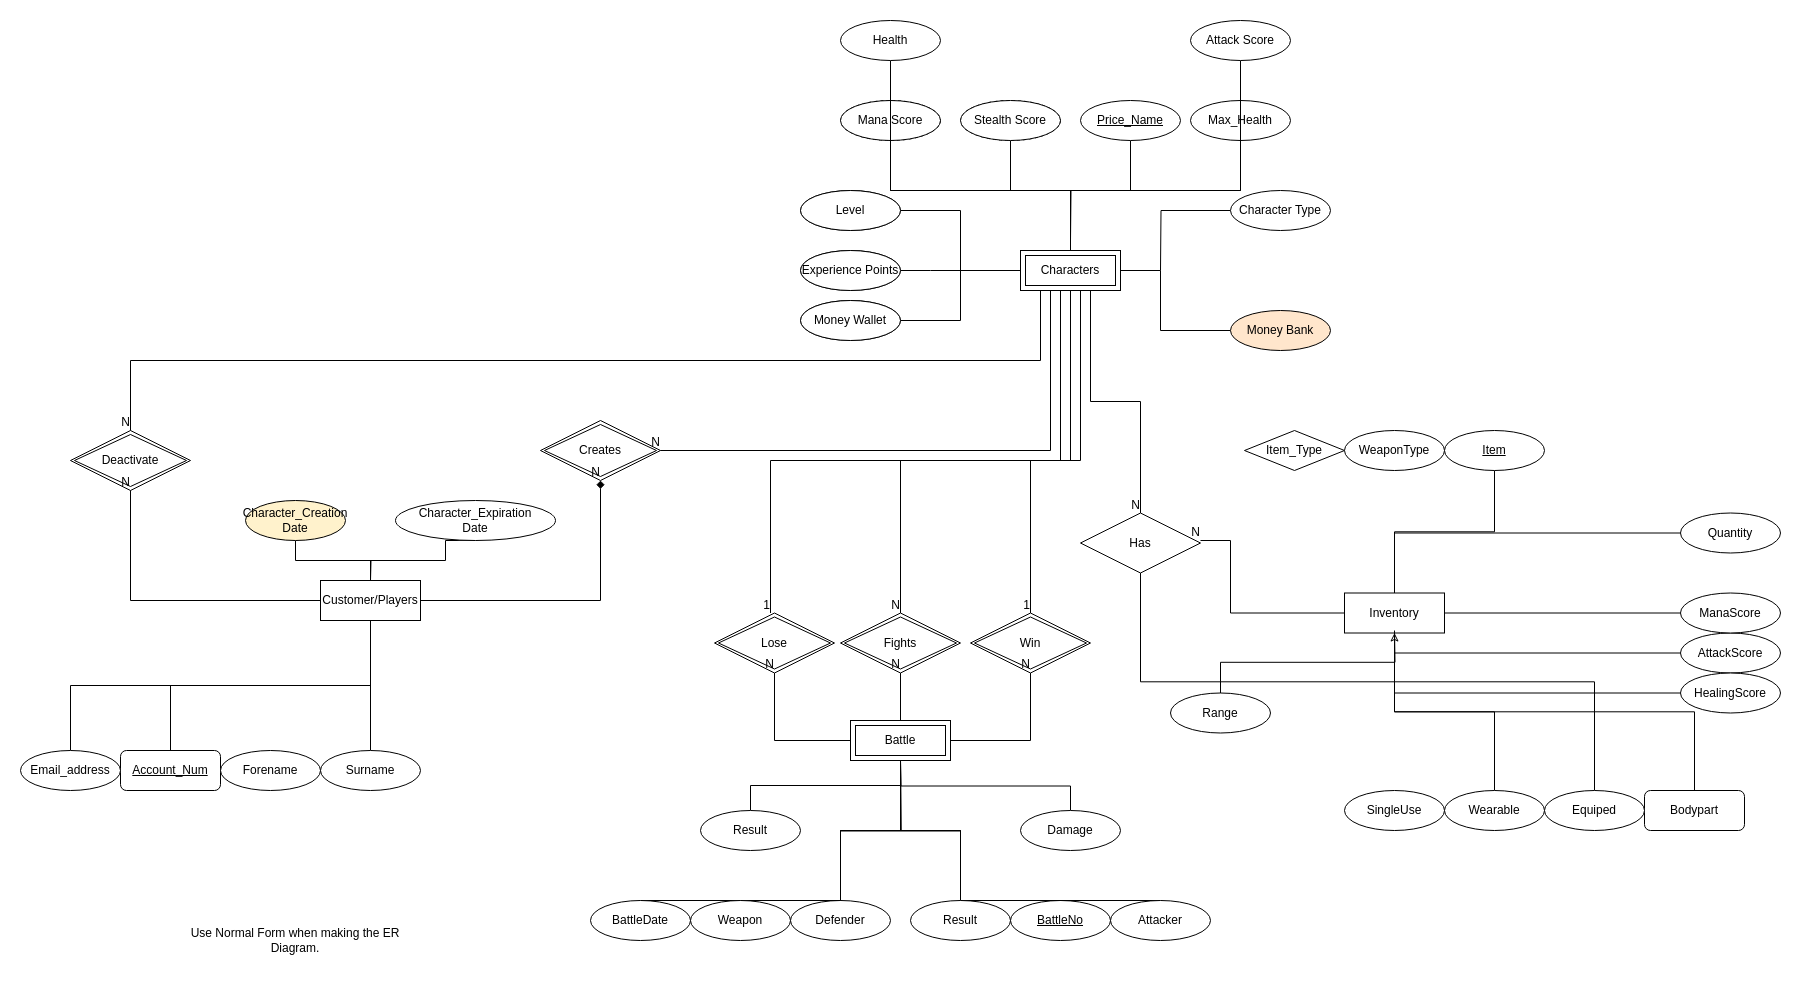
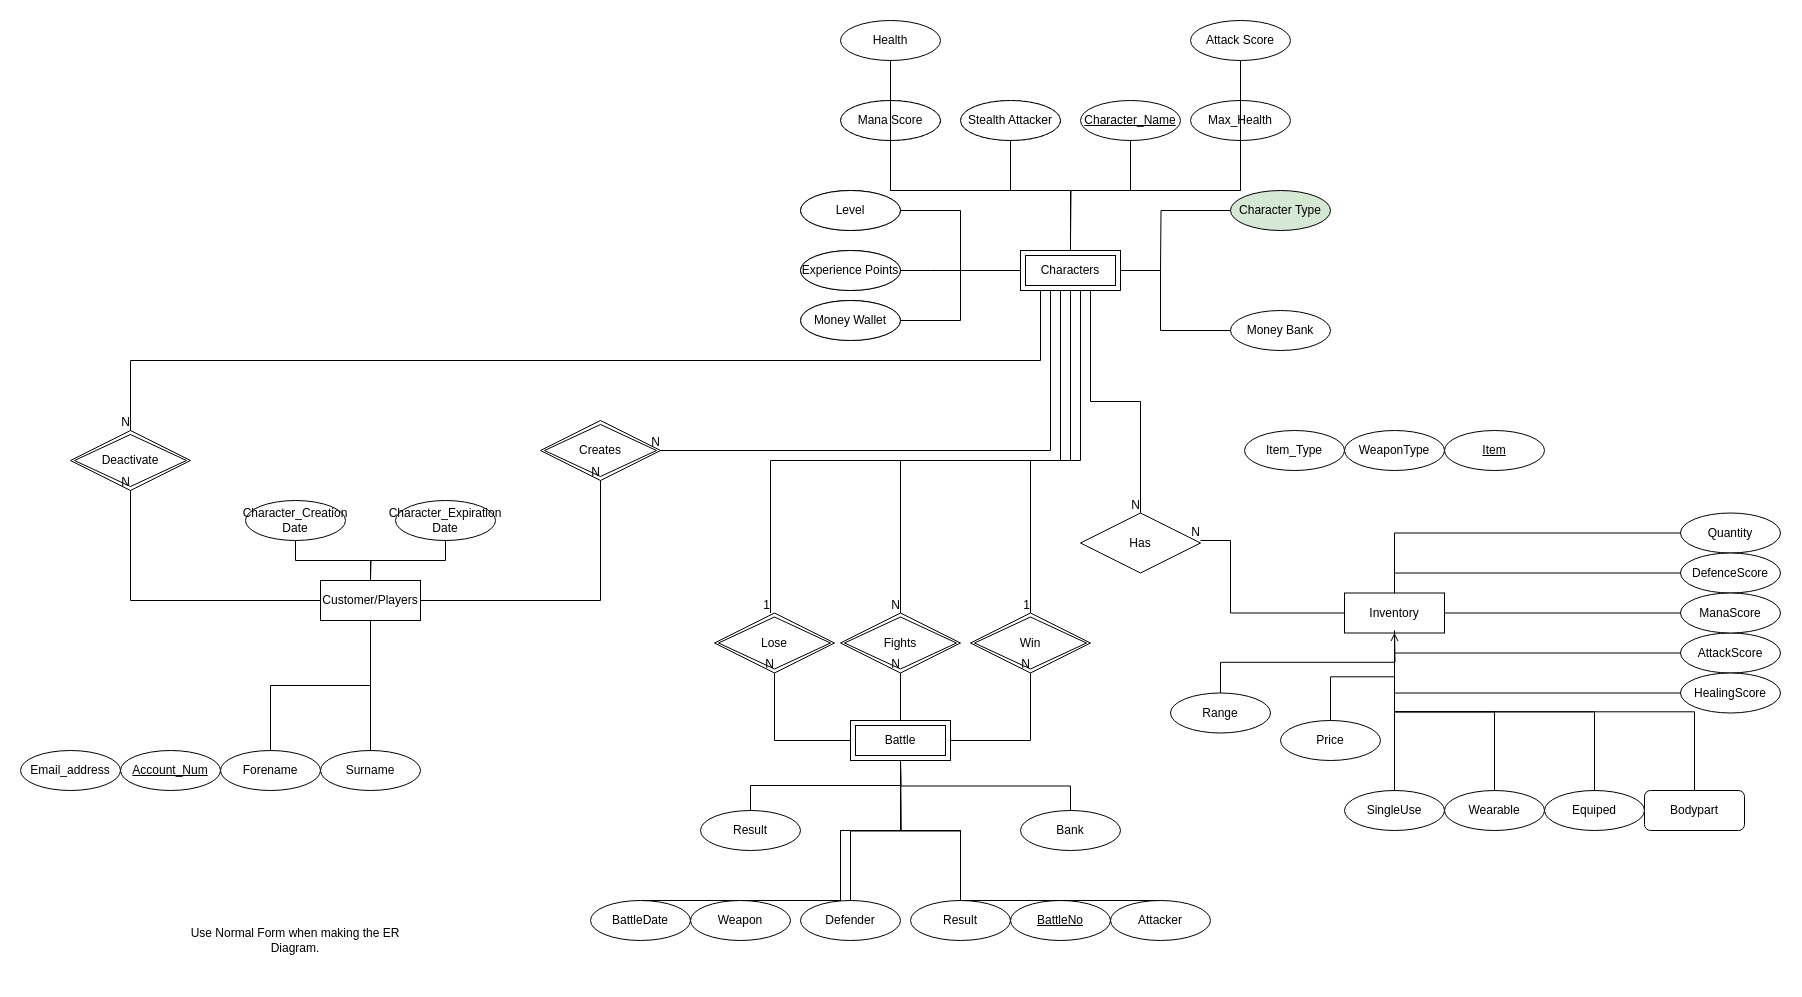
- <mxCell id="20" value="Stealth Score" style="ellipse;whiteSpace=wrap;html=1;align=center;" vertex="1" parent="1"><mxGeometry x="960" y="100" width="100" height="40" as="geometry" /></mxCell>
+ <mxCell id="20" value="Stealth Attacker" style="ellipse;whiteSpace=wrap;html=1;align=center;" vertex="1" parent="1"><mxGeometry x="960" y="100" width="100" height="40" as="geometry" /></mxCell>
- <mxCell id="41" value="Price_Name" style="ellipse;whiteSpace=wrap;html=1;align=center;fontStyle=4;" vertex="1" parent="1"><mxGeometry x="1080" y="100" width="100" height="40" as="geometry" /></mxCell>
+ <mxCell id="41" value="Character_Name" style="ellipse;whiteSpace=wrap;html=1;align=center;fontStyle=4;" vertex="1" parent="1"><mxGeometry x="1080" y="100" width="100" height="40" as="geometry" /></mxCell>
- <mxCell id="47" value="Character Type" style="ellipse;whiteSpace=wrap;html=1;align=center;" vertex="1" parent="1"><mxGeometry x="1230" y="190" width="100" height="40" as="geometry" /></mxCell>
+ <mxCell id="47" value="Character Type" style="ellipse;whiteSpace=wrap;html=1;align=center;fillColor=#d5e8d4;" vertex="1" parent="1"><mxGeometry x="1230" y="190" width="100" height="40" as="geometry" /></mxCell>
- <mxCell id="35" value="Money Bank" style="ellipse;whiteSpace=wrap;html=1;align=center;fillColor=#ffe6cc;" vertex="1" parent="1"><mxGeometry x="1230" y="310" width="100" height="40" as="geometry" /></mxCell>
+ <mxCell id="35" value="Money Bank" style="ellipse;whiteSpace=wrap;html=1;align=center;" vertex="1" parent="1"><mxGeometry x="1230" y="310" width="100" height="40" as="geometry" /></mxCell>
- <mxCell id="44" value="Item_Type" style="rhombus;whiteSpace=wrap;html=1;align=center;" vertex="1" parent="1"><mxGeometry x="1244" y="430" width="100" height="40" as="geometry" /></mxCell>
+ <mxCell id="44" value="Item_Type" style="ellipse;whiteSpace=wrap;html=1;align=center;" vertex="1" parent="1"><mxGeometry x="1244" y="430" width="100" height="40" as="geometry" /></mxCell>
- <mxCell id="100" value="" style="endArrow=diamond;html=1;rounded=0;exitX=1;exitY=0.5;exitDx=0;exitDy=0;entryX=0.5;entryY=1;entryDx=0;entryDy=0;edgeStyle=orthogonalEdgeStyle;" edge="1" parent="1" source="3" target="99"><mxGeometry relative="1" as="geometry"><mxPoint x="870" y="520" as="sourcePoint" /><mxPoint x="1030" y="520" as="targetPoint" /></mxGeometry></mxCell>
+ <mxCell id="100" value="" style="endArrow=none;html=1;rounded=0;exitX=1;exitY=0.5;exitDx=0;exitDy=0;entryX=0.5;entryY=1;entryDx=0;entryDy=0;edgeStyle=orthogonalEdgeStyle;" edge="1" parent="1" source="3" target="99"><mxGeometry relative="1" as="geometry"><mxPoint x="870" y="520" as="sourcePoint" /><mxPoint x="1030" y="520" as="targetPoint" /></mxGeometry></mxCell>
- <mxCell id="89" style="edgeStyle=orthogonalEdgeStyle;rounded=0;orthogonalLoop=1;jettySize=auto;html=1;exitX=0.5;exitY=1;exitDx=0;exitDy=0;entryX=0.5;entryY=0;entryDx=0;entryDy=0;endArrow=none;endFill=0;" edge="1" parent="1" source="90" target="43"><mxGeometry relative="1" as="geometry" /></mxCell>
- <mxCell id="27" value="Character_Creation&lt;br&gt;Date" style="ellipse;whiteSpace=wrap;html=1;align=center;fillColor=#fff2cc;" vertex="1" parent="1"><mxGeometry x="245" y="500" width="100" height="40" as="geometry" /></mxCell>
+ <mxCell id="27" value="Character_Creation&lt;br&gt;Date" style="ellipse;whiteSpace=wrap;html=1;align=center;" vertex="1" parent="1"><mxGeometry x="245" y="500" width="100" height="40" as="geometry" /></mxCell>
- <mxCell id="29" value="Character_Expiration&lt;br&gt;Date" style="ellipse;whiteSpace=wrap;html=1;align=center;" vertex="1" parent="1"><mxGeometry x="395" y="500" width="160" height="40" as="geometry" /></mxCell>
+ <mxCell id="29" value="Character_Expiration&lt;br&gt;Date" style="ellipse;whiteSpace=wrap;html=1;align=center;" vertex="1" parent="1"><mxGeometry x="395" y="500" width="100" height="40" as="geometry" /></mxCell>
+ <mxCell id="57" style="edgeStyle=orthogonalEdgeStyle;rounded=0;orthogonalLoop=1;jettySize=auto;html=1;exitX=0;exitY=0.5;exitDx=0;exitDy=0;entryX=0.5;entryY=0;entryDx=0;entryDy=0;endArrow=none;endFill=0;" edge="1" parent="1" source="58" target="43"><mxGeometry relative="1" as="geometry" /></mxCell>
+ <mxCell id="58" value="DefenceScore" style="ellipse;whiteSpace=wrap;html=1;align=center;" vertex="1" parent="1"><mxGeometry x="1680" y="552.5" width="100" height="40" as="geometry" /></mxCell>
+ <mxCell id="51" style="edgeStyle=orthogonalEdgeStyle;rounded=0;orthogonalLoop=1;jettySize=auto;html=1;exitX=0.5;exitY=0;exitDx=0;exitDy=0;entryX=0.5;entryY=1;entryDx=0;entryDy=0;endArrow=none;endFill=0;" edge="1" parent="1" source="52" target="43"><mxGeometry relative="1" as="geometry" /></mxCell>
- <mxCell id="67" style="edgeStyle=orthogonalEdgeStyle;rounded=0;orthogonalLoop=1;jettySize=auto;html=1;exitX=0.5;exitY=0;exitDx=0;exitDy=0;endArrow=none;endFill=0;" edge="1" parent="1" source="68" target="102"><mxGeometry relative="1" as="geometry" /></mxCell>
+ <mxCell id="67" style="edgeStyle=orthogonalEdgeStyle;rounded=0;orthogonalLoop=1;jettySize=auto;html=1;exitX=0.5;exitY=0;exitDx=0;exitDy=0;entryX=0.5;entryY=1;entryDx=0;entryDy=0;endArrow=none;endFill=0;" edge="1" parent="1" source="68" target="43"><mxGeometry relative="1" as="geometry" /></mxCell>
- <mxCell id="23" style="edgeStyle=orthogonalEdgeStyle;rounded=0;orthogonalLoop=1;jettySize=auto;html=1;exitX=0.5;exitY=0;exitDx=0;exitDy=0;entryX=0.5;entryY=1;entryDx=0;entryDy=0;endArrow=none;endFill=0;" edge="1" parent="1" source="24" target="3"><mxGeometry relative="1" as="geometry" /></mxCell>
- <mxCell id="70" style="rounded=0;orthogonalLoop=1;jettySize=auto;html=1;exitX=0;exitY=0.5;exitDx=0;exitDy=0;endArrow=classic;endFill=0;edgeStyle=orthogonalEdgeStyle;entryX=0.5;entryY=1;entryDx=0;entryDy=0;" edge="1" parent="1" source="71" target="43"><mxGeometry relative="1" as="geometry"><mxPoint x="1420" y="680" as="targetPoint" /></mxGeometry></mxCell>
+ <mxCell id="70" style="rounded=0;orthogonalLoop=1;jettySize=auto;html=1;exitX=0;exitY=0.5;exitDx=0;exitDy=0;endArrow=none;endFill=0;edgeStyle=orthogonalEdgeStyle;entryX=0.5;entryY=1;entryDx=0;entryDy=0;" edge="1" parent="1" source="71" target="43"><mxGeometry relative="1" as="geometry"><mxPoint x="1420" y="680" as="targetPoint" /></mxGeometry></mxCell>
- <mxCell id="63" style="edgeStyle=orthogonalEdgeStyle;rounded=0;orthogonalLoop=1;jettySize=auto;html=1;exitX=0.5;exitY=0;exitDx=0;exitDy=0;entryX=0.5;entryY=1;entryDx=0;entryDy=0;endArrow=none;endFill=0;" edge="1" parent="1" source="64" target="43"><mxGeometry relative="1" as="geometry" /></mxCell>
+ <mxCell id="63" style="edgeStyle=orthogonalEdgeStyle;rounded=0;orthogonalLoop=1;jettySize=auto;html=1;exitX=0.5;exitY=0;exitDx=0;exitDy=0;entryX=0.5;entryY=1;entryDx=0;entryDy=0;endArrow=open;endFill=0;" edge="1" parent="1" source="64" target="43"><mxGeometry relative="1" as="geometry" /></mxCell>
- <mxCell id="13" style="edgeStyle=orthogonalEdgeStyle;rounded=0;orthogonalLoop=1;jettySize=auto;html=1;exitX=0.5;exitY=0;exitDx=0;exitDy=0;entryX=0.5;entryY=1;entryDx=0;entryDy=0;endArrow=none;endFill=0;" edge="1" parent="1" source="14" target="3"><mxGeometry relative="1" as="geometry" /></mxCell>
+ <mxCell id="15" style="edgeStyle=orthogonalEdgeStyle;rounded=0;orthogonalLoop=1;jettySize=auto;html=1;exitX=0.5;exitY=0;exitDx=0;exitDy=0;entryX=0.5;entryY=1;entryDx=0;entryDy=0;endArrow=none;endFill=0;" edge="1" parent="1" source="16" target="3"><mxGeometry relative="1" as="geometry" /></mxCell>
+ <mxCell id="52" value="Price" style="ellipse;whiteSpace=wrap;html=1;align=center;" vertex="1" parent="1"><mxGeometry x="1280" y="720" width="100" height="40" as="geometry" /></mxCell>
+ <mxCell id="61" style="edgeStyle=orthogonalEdgeStyle;rounded=0;orthogonalLoop=1;jettySize=auto;html=1;exitX=0.5;exitY=0;exitDx=0;exitDy=0;entryX=0.5;entryY=1;entryDx=0;entryDy=0;endArrow=none;endFill=0;" edge="1" parent="1" source="62" target="43"><mxGeometry relative="1" as="geometry" /></mxCell>
- <mxCell id="14" value="Account_Num" style="whiteSpace=wrap;html=1;align=center;fontStyle=4;rounded=1;" vertex="1" parent="1"><mxGeometry x="120" y="750" width="100" height="40" as="geometry" /></mxCell>
+ <mxCell id="14" value="Account_Num" style="ellipse;whiteSpace=wrap;html=1;align=center;fontStyle=4;" vertex="1" parent="1"><mxGeometry x="120" y="750" width="100" height="40" as="geometry" /></mxCell>
- <mxCell id="88" value="Damage" style="ellipse;whiteSpace=wrap;html=1;align=center;" vertex="1" parent="1"><mxGeometry x="1020" y="810" width="100" height="40" as="geometry" /></mxCell>
+ <mxCell id="88" value="Bank" style="ellipse;whiteSpace=wrap;html=1;align=center;" vertex="1" parent="1"><mxGeometry x="1020" y="810" width="100" height="40" as="geometry" /></mxCell>
- <mxCell id="80" value="Defender" style="ellipse;whiteSpace=wrap;html=1;align=center;" vertex="1" parent="1"><mxGeometry x="790" y="900" width="100" height="40" as="geometry" /></mxCell>
+ <mxCell id="80" value="Defender" style="ellipse;whiteSpace=wrap;html=1;align=center;" vertex="1" parent="1"><mxGeometry x="800" y="900" width="100" height="40" as="geometry" /></mxCell>
